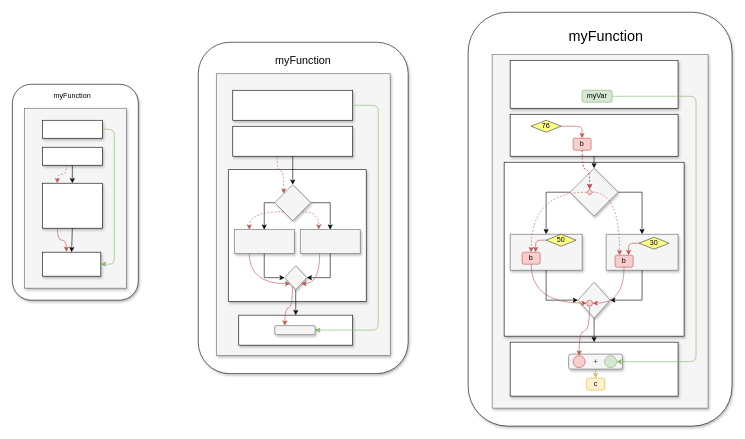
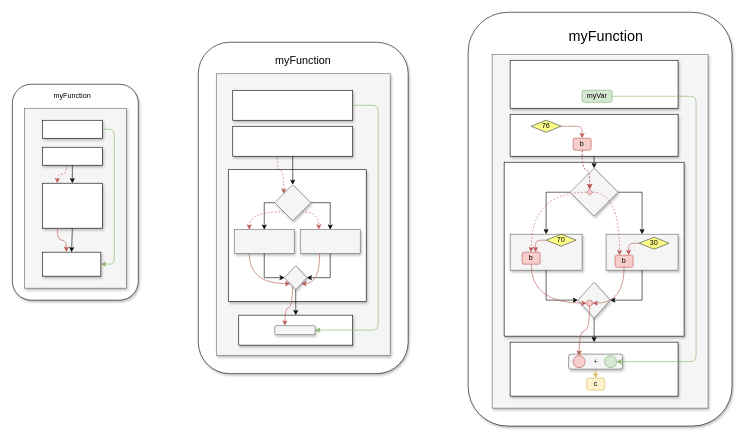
- <mxCell id="45" value="50" style="shape=hexagon;perimeter=hexagonPerimeter2;whiteSpace=wrap;html=1;fixedSize=1;size=85;fillColor=#ffff88;strokeColor=#36393d;" parent="1" vertex="1"><mxGeometry x="910" y="390" width="50" height="20" as="geometry" /></mxCell>
+ <mxCell id="45" value="70" style="shape=hexagon;perimeter=hexagonPerimeter2;whiteSpace=wrap;html=1;fixedSize=1;size=85;fillColor=#ffff88;strokeColor=#36393d;" parent="1" vertex="1"><mxGeometry x="910" y="390" width="50" height="20" as="geometry" /></mxCell>
